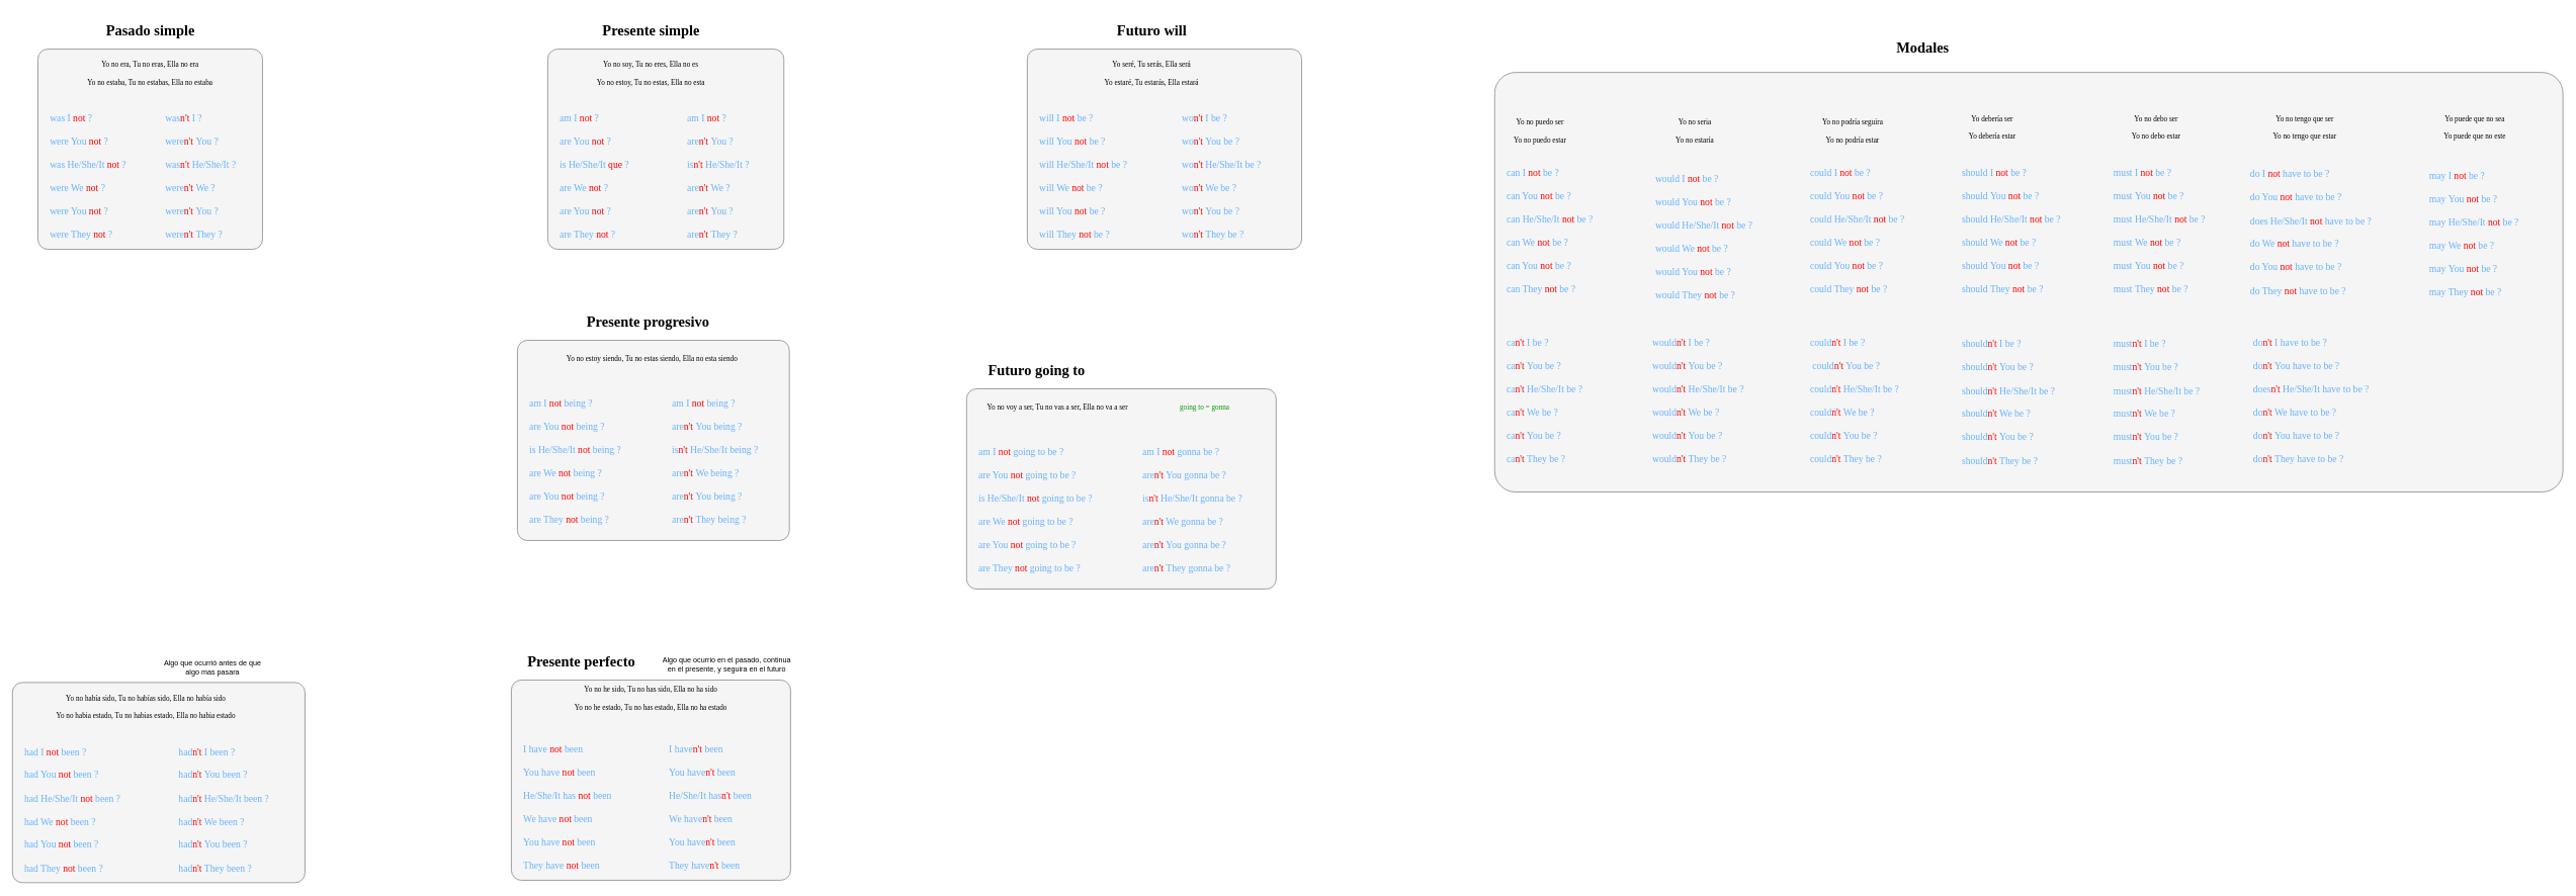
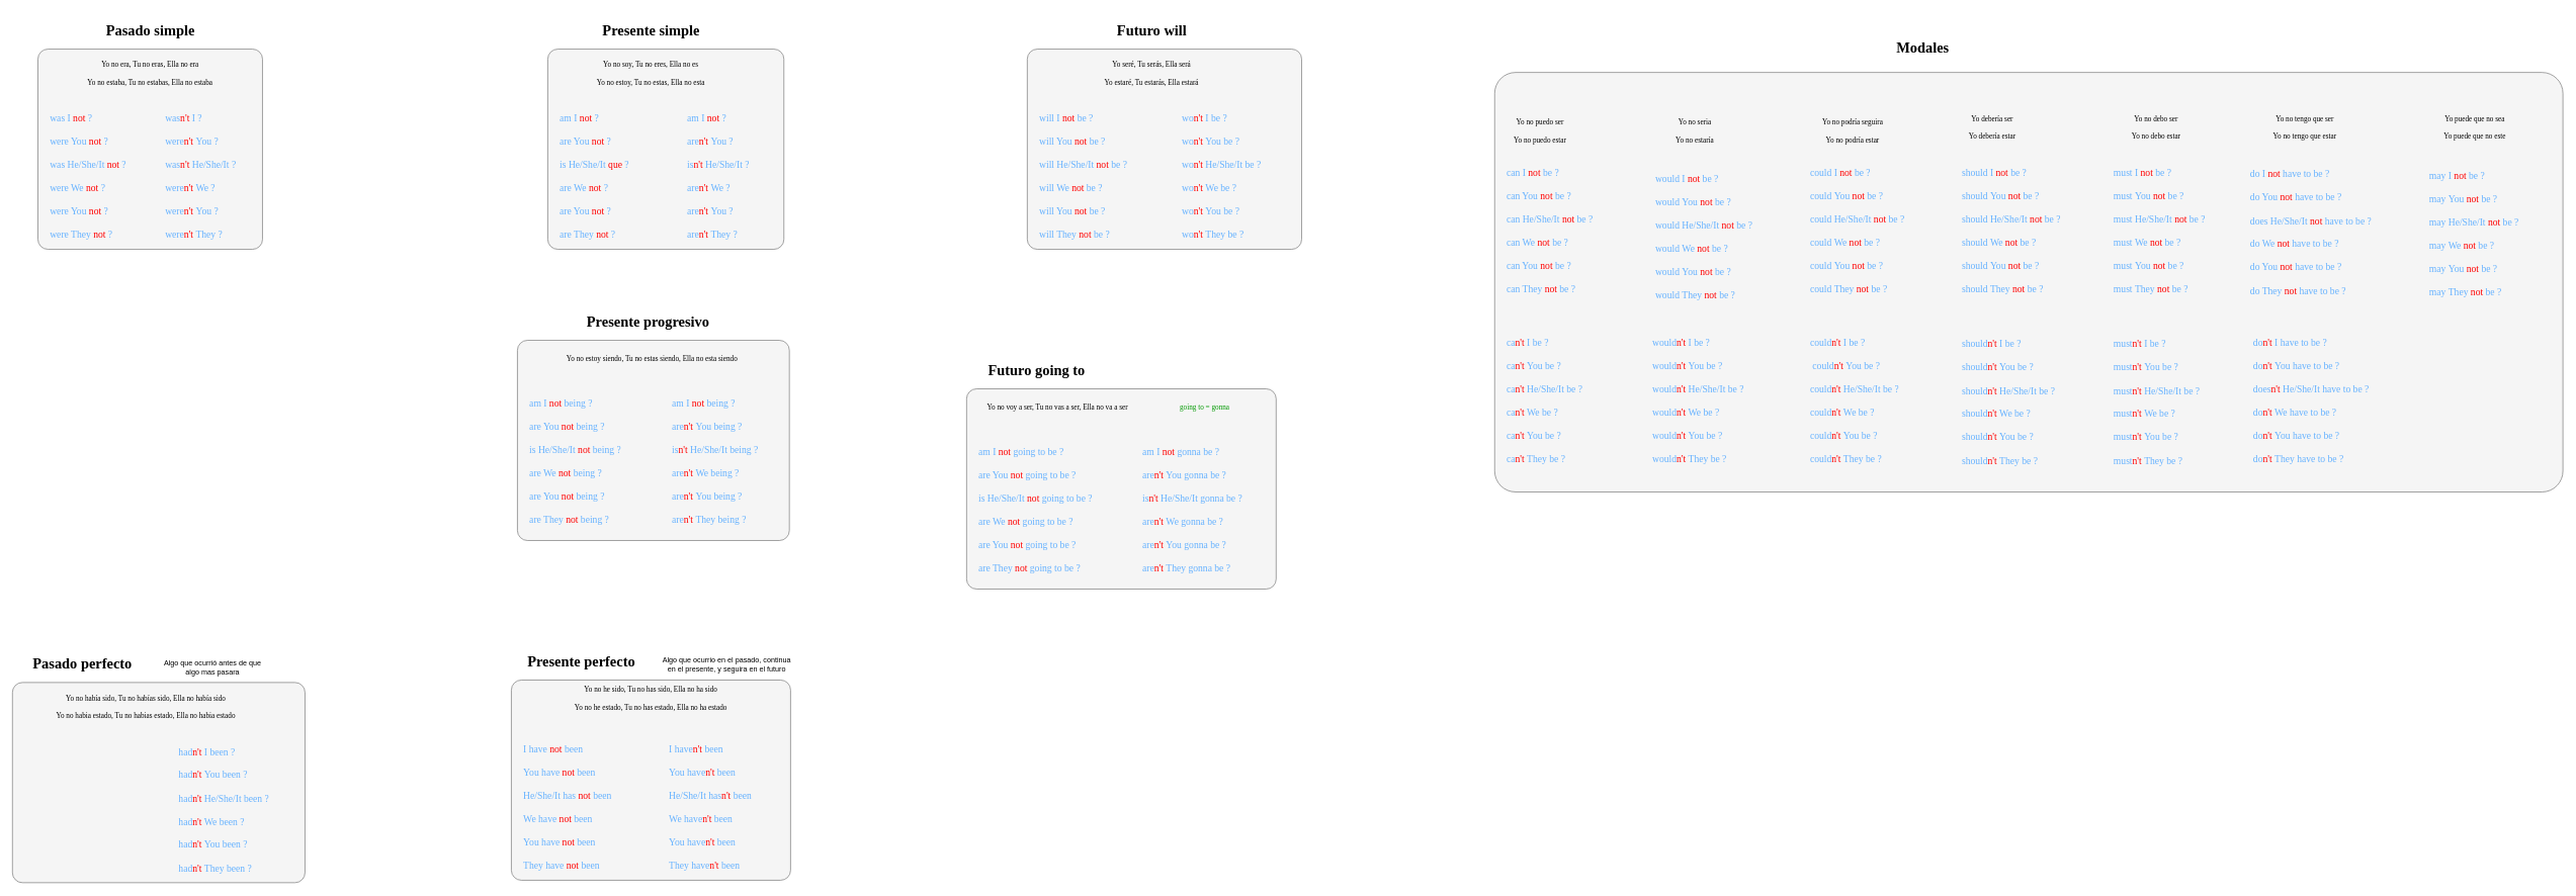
+ <mxCell id="23" value="Pasado perfecto" style="text;strokeColor=none;fillColor=none;html=1;fontSize=24;fontStyle=1;verticalAlign=middle;align=center;fontFamily=Comic Sans MS;" parent="21" vertex="1"><mxGeometry width="230" height="60" as="geometry" /></mxCell>
- <mxCell id="24" value="&lt;span style=&quot;background-color: initial;&quot;&gt;had I&amp;nbsp;&lt;font color=&quot;#ff0000&quot;&gt;not&lt;/font&gt; been ?&lt;br&gt;&lt;/span&gt;&lt;br&gt;&lt;span style=&quot;background-color: initial;&quot;&gt;had You&amp;nbsp;&lt;font color=&quot;#ff0000&quot;&gt;not&lt;/font&gt; been ?&lt;br&gt;&lt;/span&gt;&lt;br&gt;&lt;span style=&quot;background-color: initial;&quot;&gt;had He/She/It&amp;nbsp;&lt;font color=&quot;#ff0000&quot;&gt;not&lt;/font&gt; been ?&lt;/span&gt;&lt;br&gt;&lt;span style=&quot;background-color: initial;&quot;&gt;&lt;br&gt;had We&amp;nbsp;&lt;font color=&quot;#ff0000&quot;&gt;not&lt;/font&gt; been ?&lt;br&gt;&lt;/span&gt;&lt;br&gt;&lt;span style=&quot;background-color: initial;&quot;&gt;had You&amp;nbsp;&lt;font color=&quot;#ff0000&quot;&gt;not&lt;/font&gt; been ?&lt;br&gt;&lt;/span&gt;&lt;br&gt;&lt;span style=&quot;background-color: initial;&quot;&gt;had They&amp;nbsp;&lt;font color=&quot;#ff0000&quot;&gt;not&lt;/font&gt; been ?&lt;/span&gt;" style="text;strokeColor=none;fillColor=none;html=1;verticalAlign=middle;overflow=hidden;spacingTop=0;whiteSpace=wrap;horizontal=1;spacing=0;fontSize=16;fontFamily=Comic Sans MS;spacingLeft=20;fontColor=#66B2FF;" parent="21" vertex="1"><mxGeometry y="150" width="230" height="240" as="geometry" /></mxCell>
